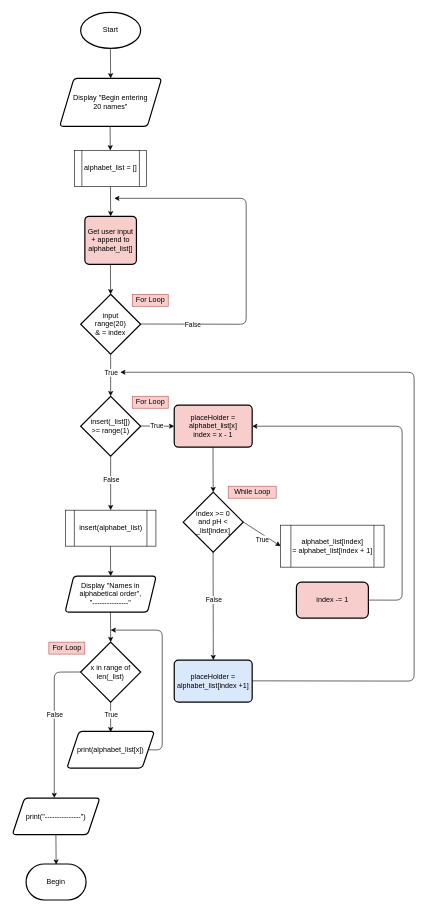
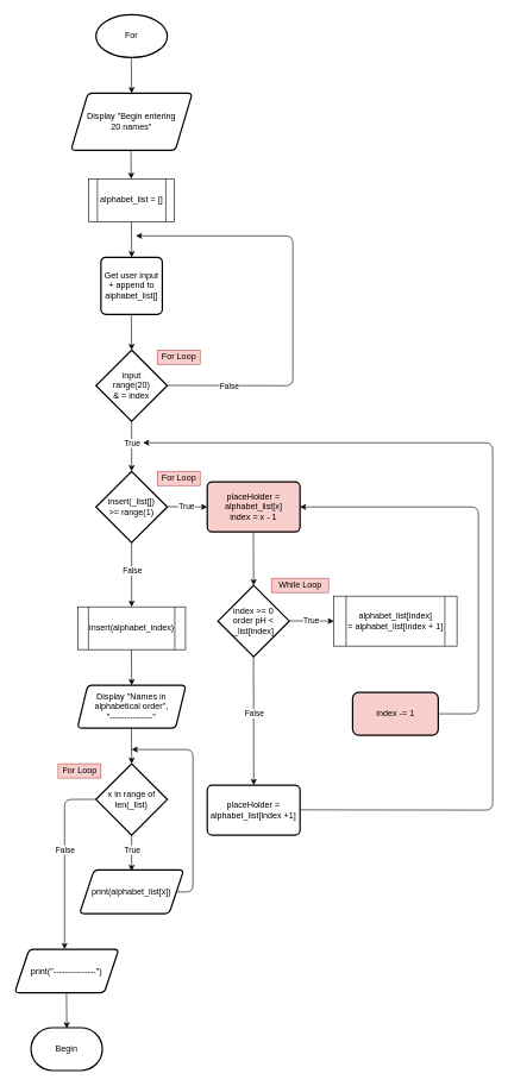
- <mxCell id="2" value="Start" style="strokeWidth=2;html=1;shape=mxgraph.flowchart.start_1;whiteSpace=wrap;" vertex="1" parent="1"><mxGeometry x="134" y="20" width="100" height="60" as="geometry" /></mxCell>
+ <mxCell id="2" value="For" style="strokeWidth=2;html=1;shape=mxgraph.flowchart.start_1;whiteSpace=wrap;" vertex="1" parent="1"><mxGeometry x="134" y="20" width="100" height="60" as="geometry" /></mxCell>
- <mxCell id="12" value="Get user input + append to alphabet_list[]" style="rounded=1;whiteSpace=wrap;html=1;absoluteArcSize=1;arcSize=14;strokeWidth=2;fillColor=#f8cecc;" vertex="1" parent="1"><mxGeometry x="141" y="360" width="86" height="80" as="geometry" /></mxCell>
+ <mxCell id="12" value="Get user input + append to alphabet_list[]" style="rounded=1;whiteSpace=wrap;html=1;absoluteArcSize=1;arcSize=14;strokeWidth=2;" vertex="1" parent="1"><mxGeometry x="141" y="360" width="86" height="80" as="geometry" /></mxCell>
- <mxCell id="21" value="index &amp;gt;= 0&lt;br&gt;and pH &amp;lt;&lt;br&gt;_list[index]" style="strokeWidth=2;html=1;shape=mxgraph.flowchart.decision;whiteSpace=wrap;" vertex="1" parent="1"><mxGeometry x="305" y="820" width="100" height="100" as="geometry" /></mxCell>
+ <mxCell id="21" value="index &amp;gt;= 0&lt;br&gt;order pH &amp;lt;&lt;br&gt;_list[index]" style="strokeWidth=2;html=1;shape=mxgraph.flowchart.decision;whiteSpace=wrap;" vertex="1" parent="1"><mxGeometry x="305" y="820" width="100" height="100" as="geometry" /></mxCell>
- <mxCell id="35" value="insert(alphabet_list)" style="shape=process;whiteSpace=wrap;html=1;backgroundOutline=1;" vertex="1" parent="1"><mxGeometry x="108.5" y="850" width="151" height="60" as="geometry" /></mxCell>
+ <mxCell id="35" value="insert(alphabet_index)" style="shape=process;whiteSpace=wrap;html=1;backgroundOutline=1;" vertex="1" parent="1"><mxGeometry x="108.5" y="850" width="151" height="60" as="geometry" /></mxCell>
- <mxCell id="33" value="&lt;span&gt;alphabet_list[index]&lt;/span&gt;&lt;br&gt;&lt;span&gt;= alphabet_list[index + 1]&lt;/span&gt;" style="shape=process;whiteSpace=wrap;html=1;backgroundOutline=1;" vertex="1" parent="1"><mxGeometry x="467.5" y="875" width="172.5" height="70" as="geometry" /></mxCell>
+ <mxCell id="33" value="&lt;span&gt;alphabet_list[index]&lt;/span&gt;&lt;br&gt;&lt;span&gt;= alphabet_list[index + 1]&lt;/span&gt;" style="shape=process;whiteSpace=wrap;html=1;backgroundOutline=1;" vertex="1" parent="1"><mxGeometry x="467.5" y="835" width="172.5" height="70" as="geometry" /></mxCell>
- <mxCell id="27" value="placeHolder = alphabet_list[index +1]" style="rounded=1;whiteSpace=wrap;html=1;absoluteArcSize=1;arcSize=14;strokeWidth=2;fillColor=#dae8fc;" vertex="1" parent="1"><mxGeometry x="290" y="1100" width="130" height="70" as="geometry" /></mxCell>
+ <mxCell id="27" value="placeHolder = alphabet_list[index +1]" style="rounded=1;whiteSpace=wrap;html=1;absoluteArcSize=1;arcSize=14;strokeWidth=2;" vertex="1" parent="1"><mxGeometry x="290" y="1100" width="130" height="70" as="geometry" /></mxCell>
